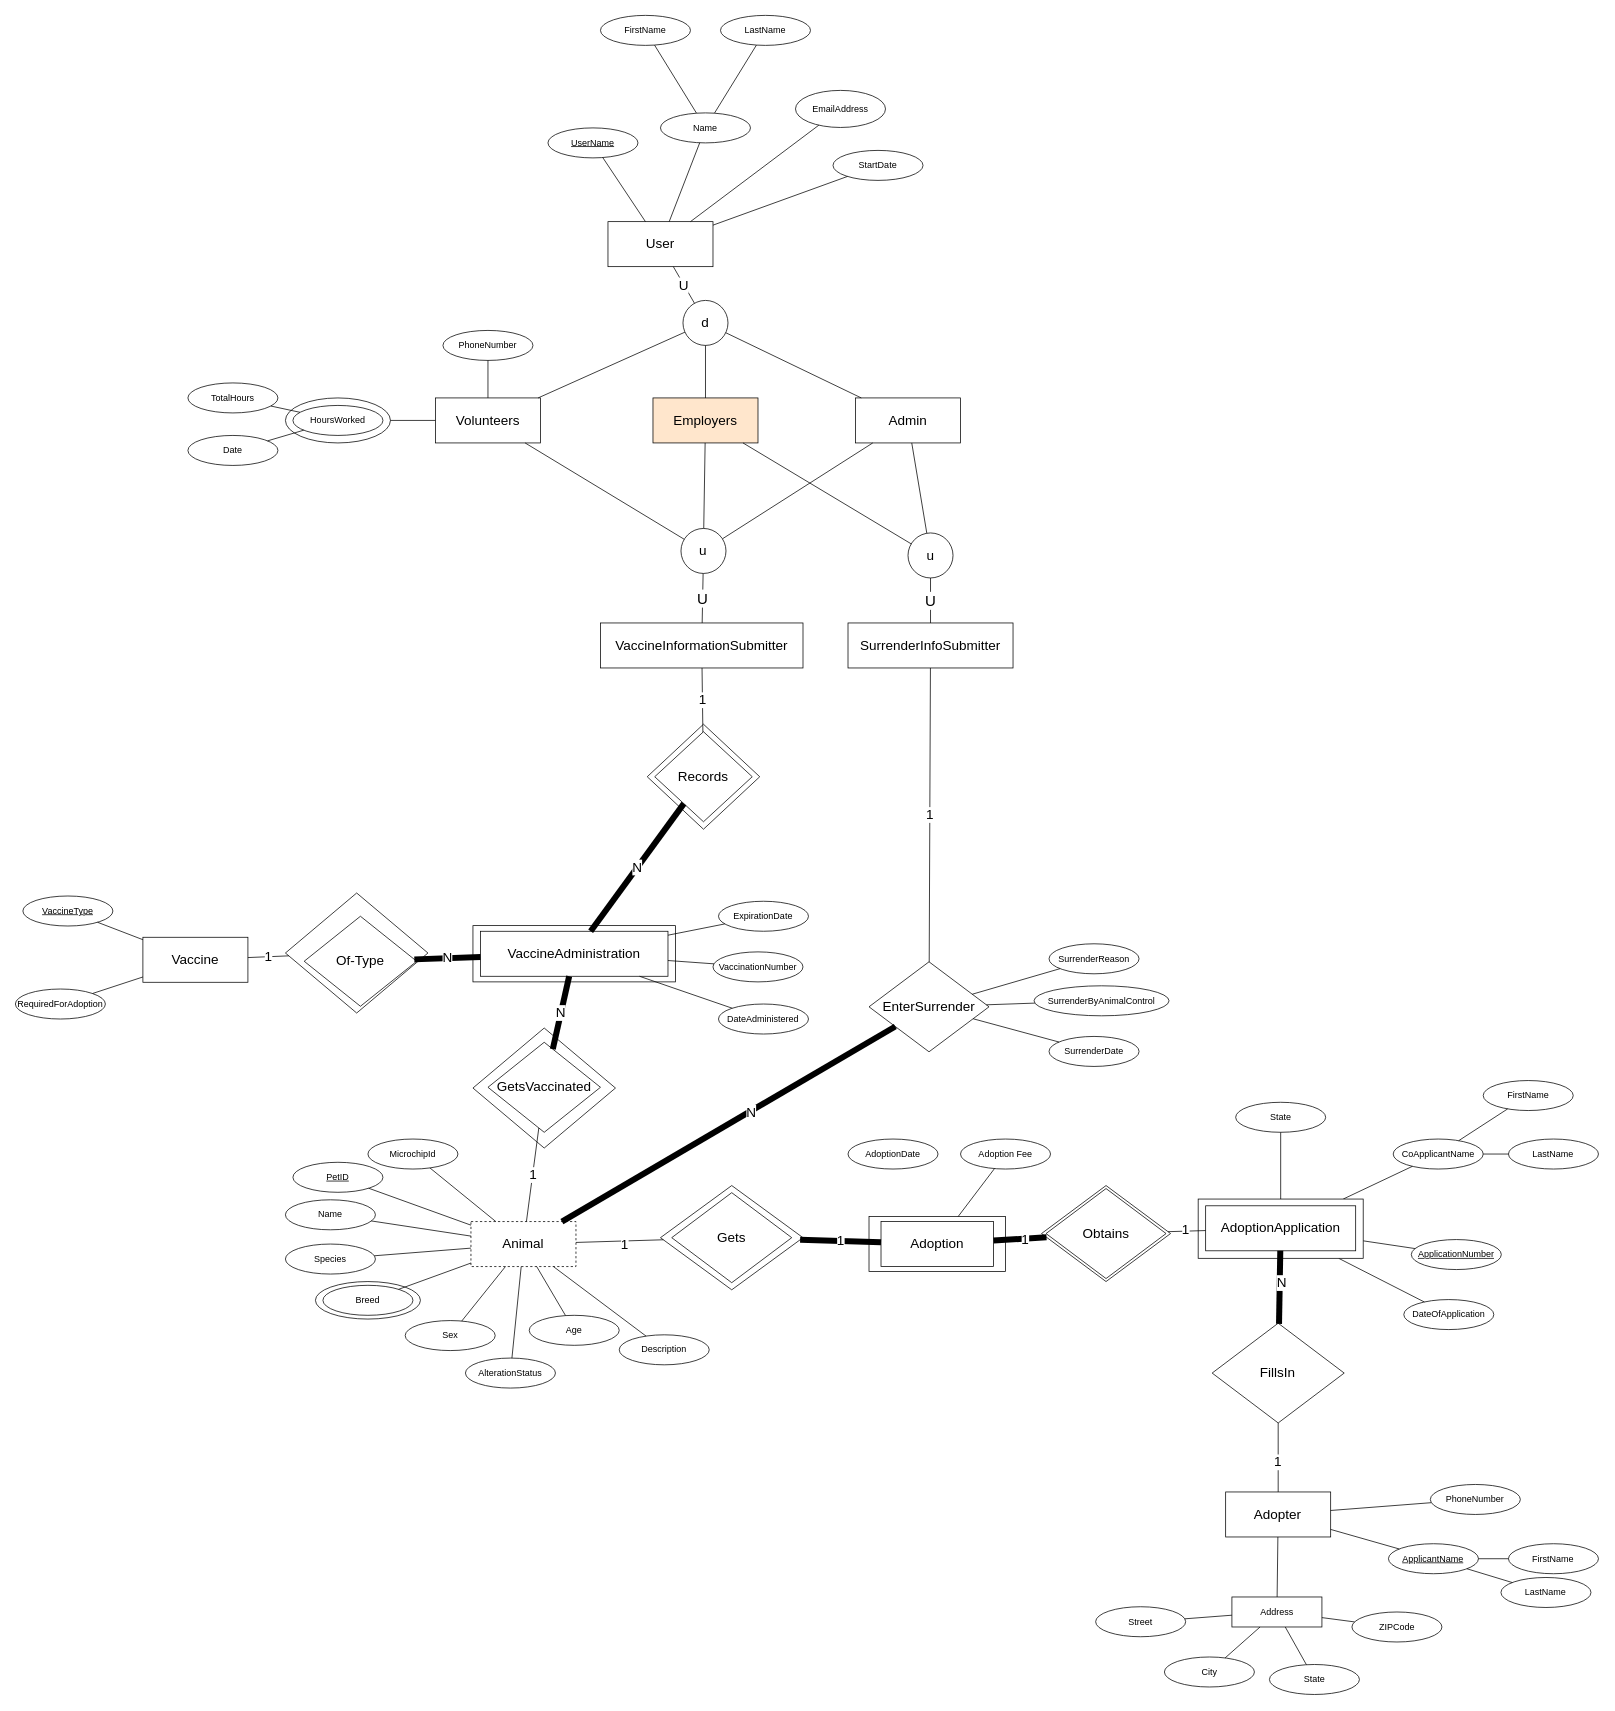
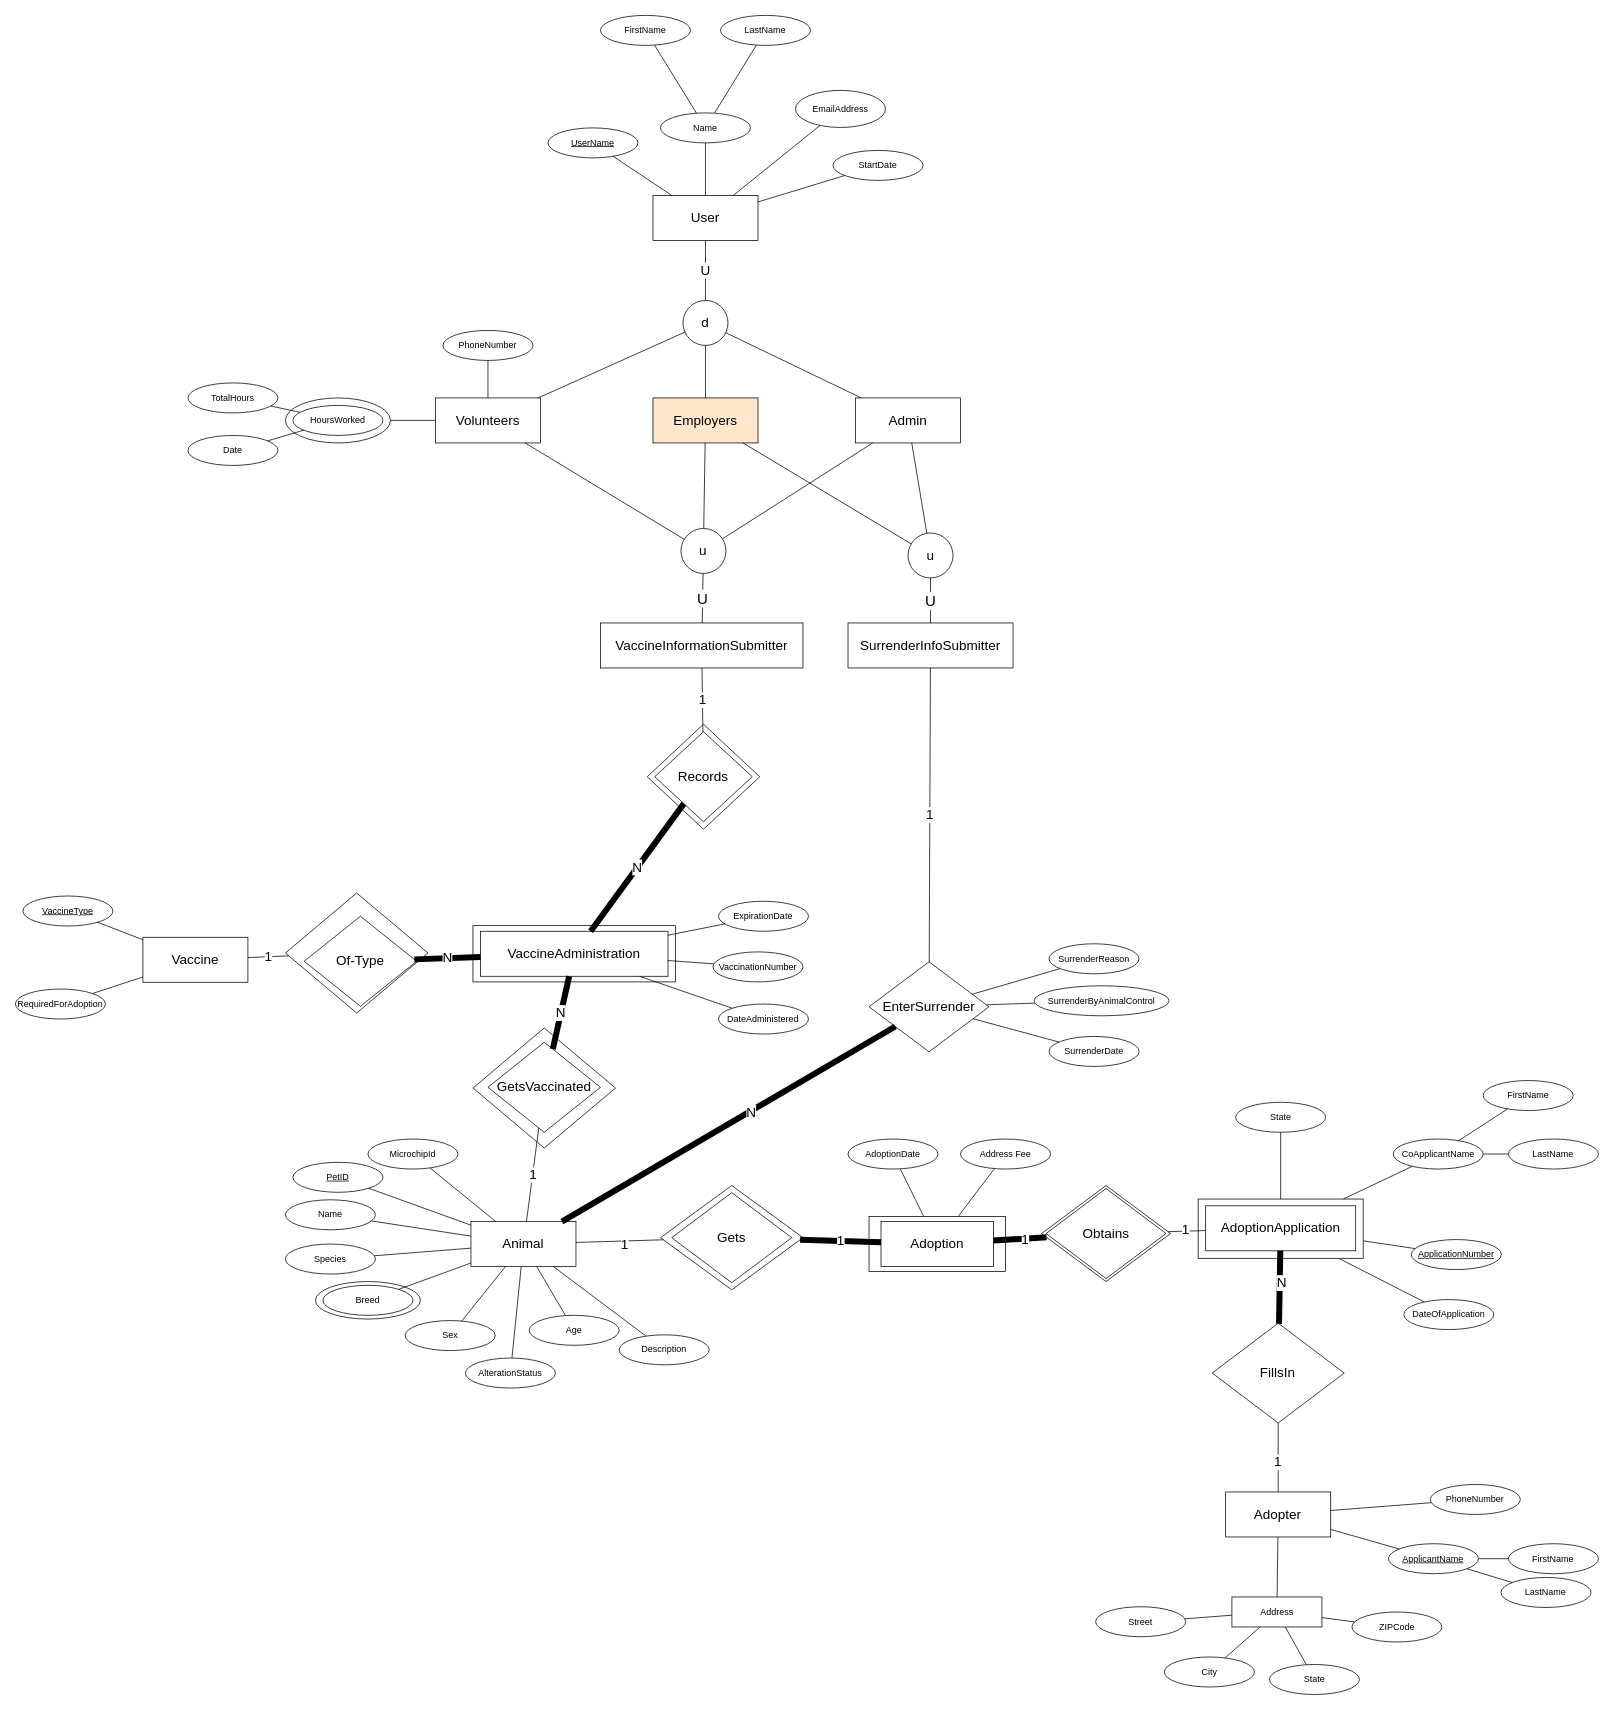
- <mxCell id="2" value="&lt;font style=&quot;font-size: 18px&quot;&gt;User&lt;/font&gt;" style="rounded=0;whiteSpace=wrap;html=1;" parent="1" vertex="1"><mxGeometry x="810" y="295" width="140" height="60" as="geometry" /></mxCell>
+ <mxCell id="2" value="&lt;font style=&quot;font-size: 18px&quot;&gt;User&lt;/font&gt;" style="rounded=0;whiteSpace=wrap;html=1;" parent="1" vertex="1"><mxGeometry x="870" y="260" width="140" height="60" as="geometry" /></mxCell>
- <mxCell id="66" value="Adoption Fee" style="ellipse;whiteSpace=wrap;html=1;" parent="1" vertex="1"><mxGeometry x="1280" y="1518" width="120" height="40" as="geometry" /></mxCell>
+ <mxCell id="66" value="Address Fee" style="ellipse;whiteSpace=wrap;html=1;" parent="1" vertex="1"><mxGeometry x="1280" y="1518" width="120" height="40" as="geometry" /></mxCell>
+ <mxCell id="121" value="" style="endArrow=none;html=1;" parent="1" source="65" target="143" edge="1"><mxGeometry width="50" height="50" relative="1" as="geometry"><mxPoint x="1008" y="2070" as="sourcePoint" /><mxPoint x="1179.471" y="2011.353" as="targetPoint" /></mxGeometry></mxCell>
- <mxCell id="28" value="&lt;font style=&quot;font-size: 18px&quot;&gt;Animal&lt;/font&gt;" style="rounded=0;whiteSpace=wrap;html=1;dashed=1;" parent="1" vertex="1"><mxGeometry x="627.33" y="1628" width="140" height="60" as="geometry" /></mxCell>
+ <mxCell id="28" value="&lt;font style=&quot;font-size: 18px&quot;&gt;Animal&lt;/font&gt;" style="rounded=0;whiteSpace=wrap;html=1;" parent="1" vertex="1"><mxGeometry x="627.33" y="1628" width="140" height="60" as="geometry" /></mxCell>
